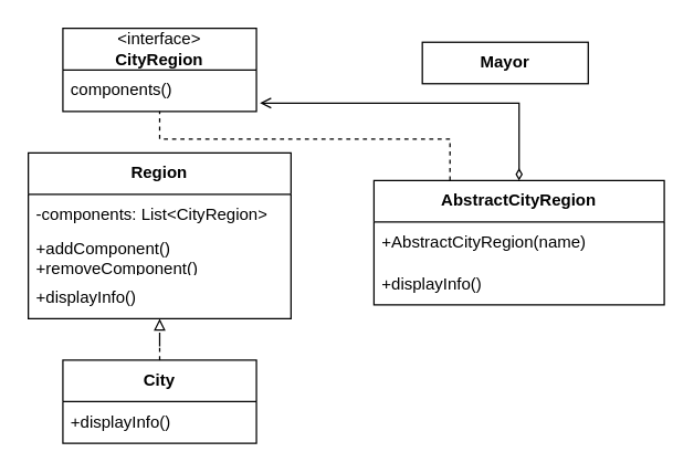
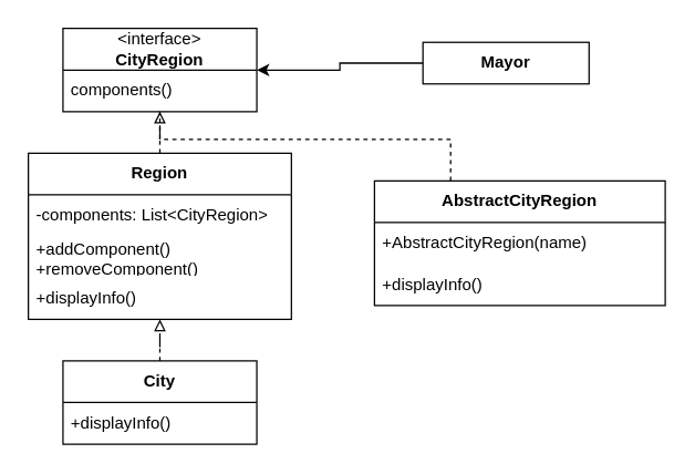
+ <mxCell id="4" style="edgeStyle=orthogonalEdgeStyle;rounded=0;orthogonalLoop=1;jettySize=auto;html=1;" edge="1" parent="1" source="5" target="2"><mxGeometry relative="1" as="geometry" /></mxCell>
- <mxCell id="10" style="edgeStyle=orthogonalEdgeStyle;rounded=0;orthogonalLoop=1;jettySize=auto;html=1;entryX=1.018;entryY=0.8;entryDx=0;entryDy=0;entryPerimeter=0;endArrow=open;endFill=0;startArrow=diamondThin;startFill=0;" edge="1" parent="1" source="7" target="3"><mxGeometry relative="1" as="geometry" /></mxCell>
+ <mxCell id="11" style="edgeStyle=orthogonalEdgeStyle;rounded=0;orthogonalLoop=1;jettySize=auto;html=1;dashed=1;endArrow=block;endFill=0;" edge="1" parent="1" source="12" target="2"><mxGeometry relative="1" as="geometry" /></mxCell>
